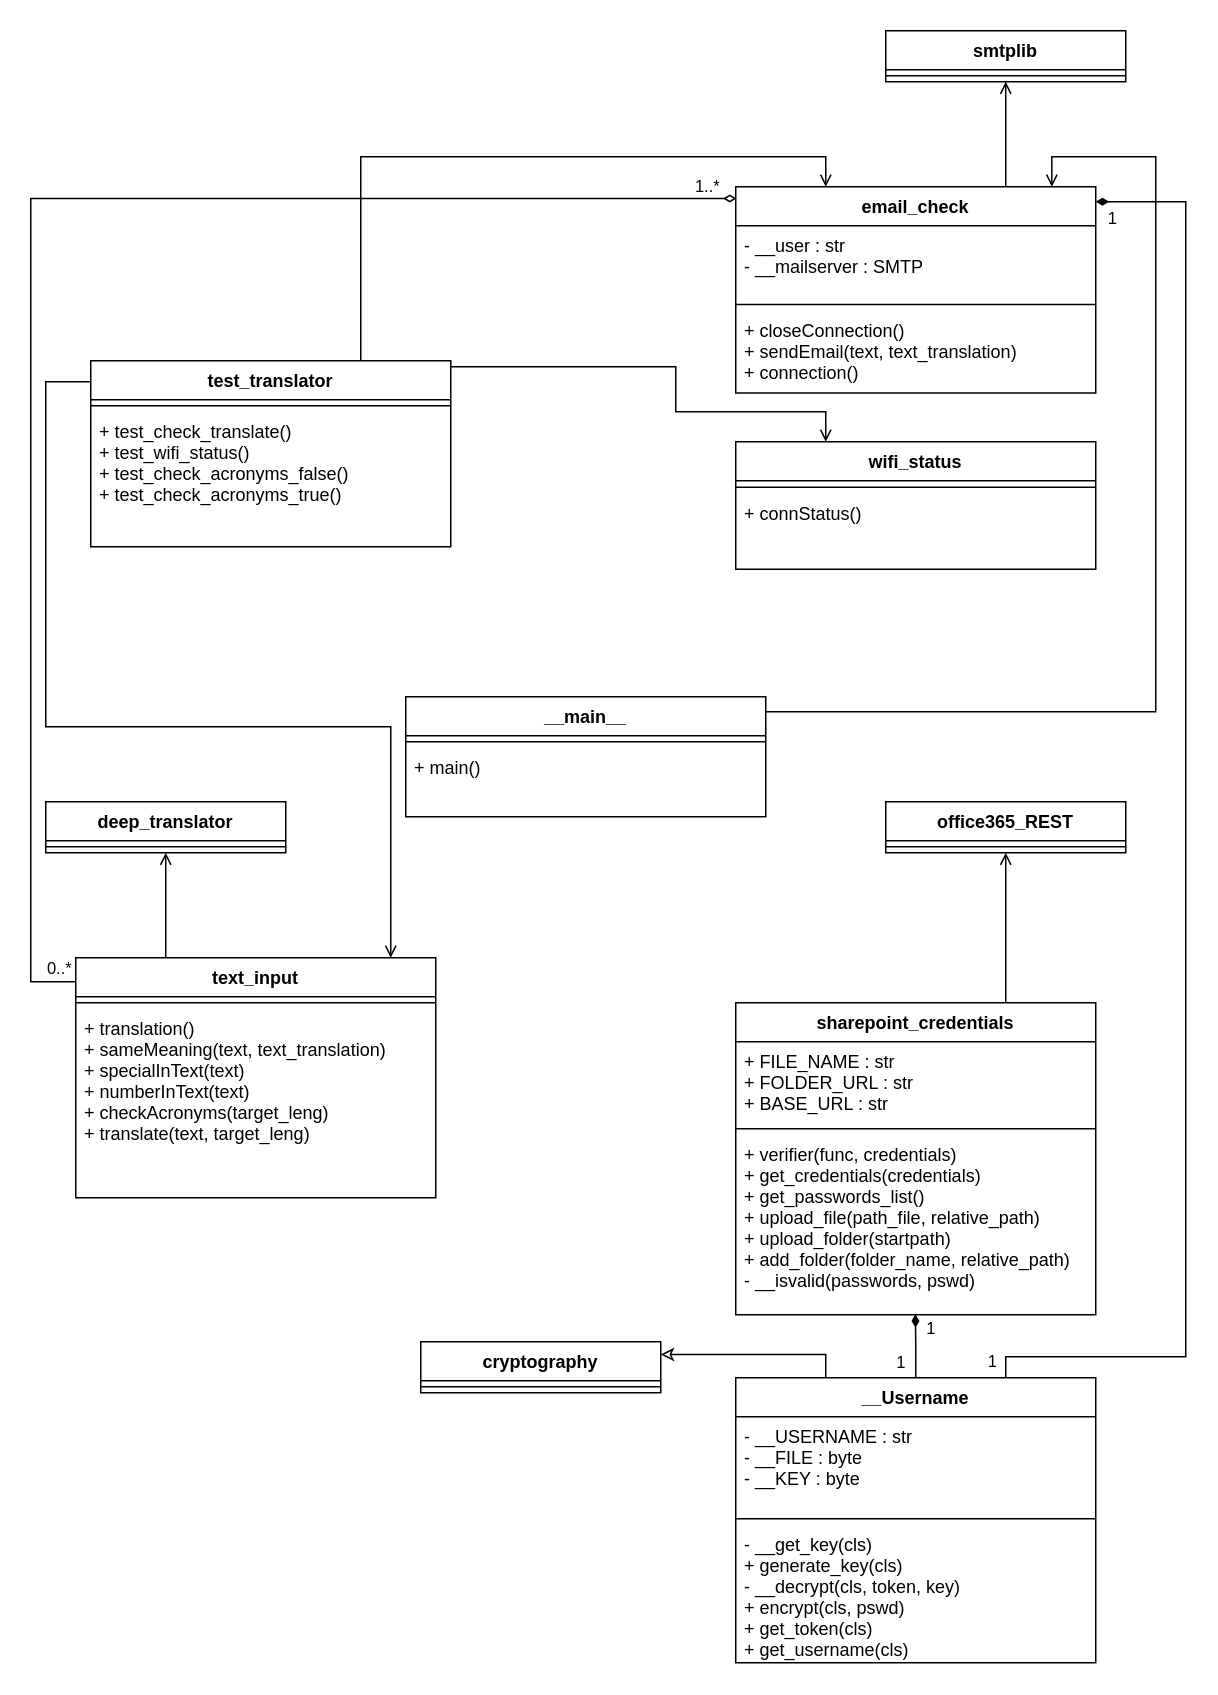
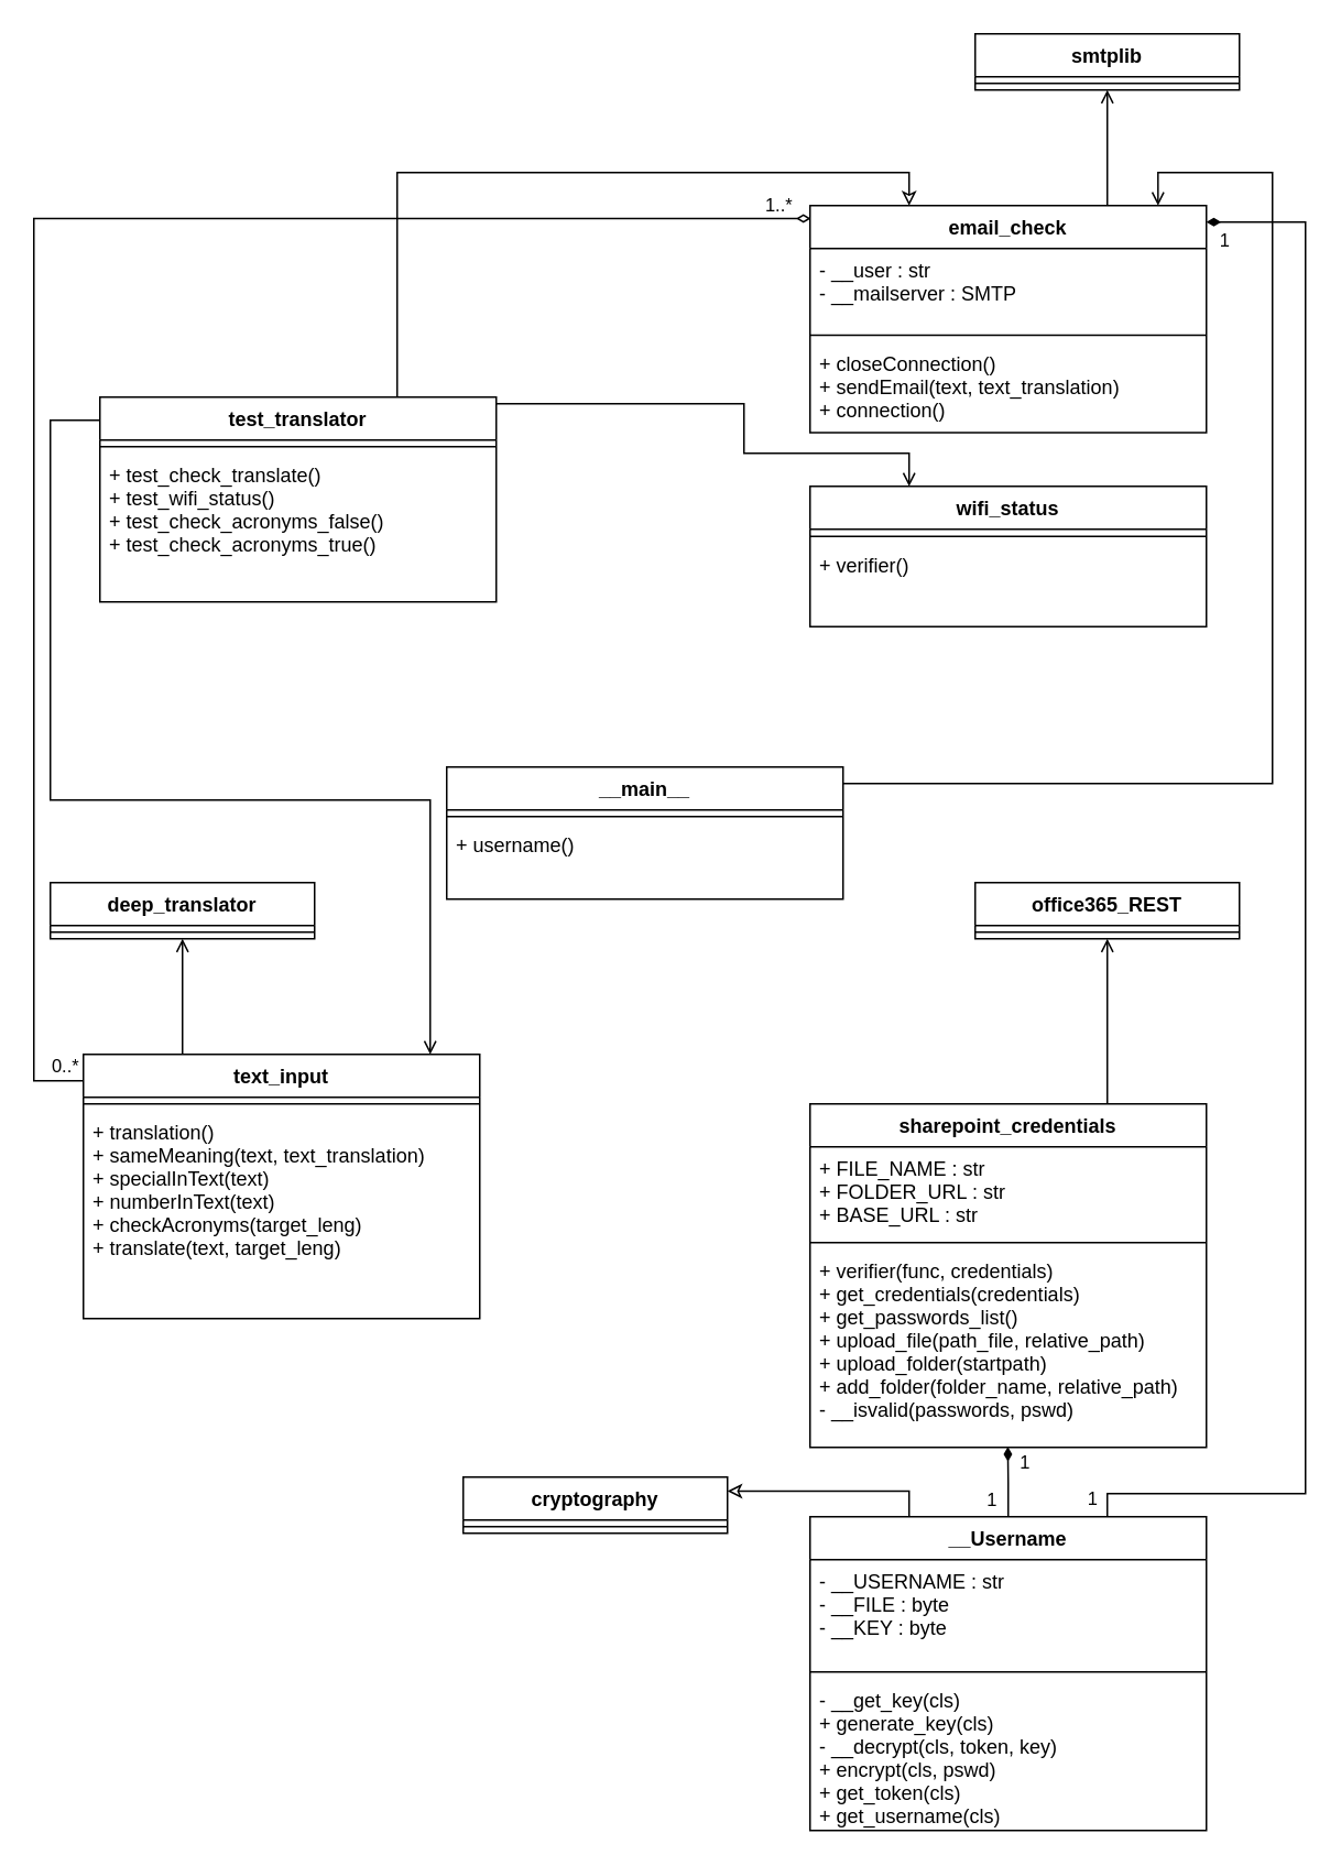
- <mxCell id="15" style="edgeStyle=orthogonalEdgeStyle;rounded=0;orthogonalLoop=1;jettySize=auto;html=1;exitX=0.75;exitY=0;exitDx=0;exitDy=0;entryX=0.25;entryY=0;entryDx=0;entryDy=0;endArrow=open;endFill=0;" edge="1" parent="1" source="41" target="47"><mxGeometry relative="1" as="geometry"><Array as="points"><mxPoint x="240" y="104" /><mxPoint x="550" y="104" /></Array></mxGeometry></mxCell>
+ <mxCell id="15" style="edgeStyle=orthogonalEdgeStyle;rounded=0;orthogonalLoop=1;jettySize=auto;html=1;exitX=0.75;exitY=0;exitDx=0;exitDy=0;entryX=0.25;entryY=0;entryDx=0;entryDy=0;endArrow=classic;endFill=0;" edge="1" parent="1" source="41" target="47"><mxGeometry relative="1" as="geometry"><Array as="points"><mxPoint x="240" y="104" /><mxPoint x="550" y="104" /></Array></mxGeometry></mxCell>
- <mxCell id="46" value="+ connStatus()" style="text;strokeColor=none;fillColor=none;align=left;verticalAlign=top;spacingLeft=4;spacingRight=4;overflow=hidden;rotatable=0;points=[[0,0.5],[1,0.5]];portConstraint=eastwest;" vertex="1" parent="44"><mxGeometry y="34.75" width="240" height="50.312" as="geometry" /></mxCell>
+ <mxCell id="46" value="+ verifier()" style="text;strokeColor=none;fillColor=none;align=left;verticalAlign=top;spacingLeft=4;spacingRight=4;overflow=hidden;rotatable=0;points=[[0,0.5],[1,0.5]];portConstraint=eastwest;" vertex="1" parent="44"><mxGeometry y="34.75" width="240" height="50.312" as="geometry" /></mxCell>
- <mxCell id="4" value="+ main()" style="text;strokeColor=none;fillColor=none;align=left;verticalAlign=top;spacingLeft=4;spacingRight=4;overflow=hidden;rotatable=0;points=[[0,0.5],[1,0.5]];portConstraint=eastwest;" vertex="1" parent="2"><mxGeometry y="34" width="240" height="46" as="geometry" /></mxCell>
+ <mxCell id="4" value="+ username()" style="text;strokeColor=none;fillColor=none;align=left;verticalAlign=top;spacingLeft=4;spacingRight=4;overflow=hidden;rotatable=0;points=[[0,0.5],[1,0.5]];portConstraint=eastwest;" vertex="1" parent="2"><mxGeometry y="34" width="240" height="46" as="geometry" /></mxCell>
